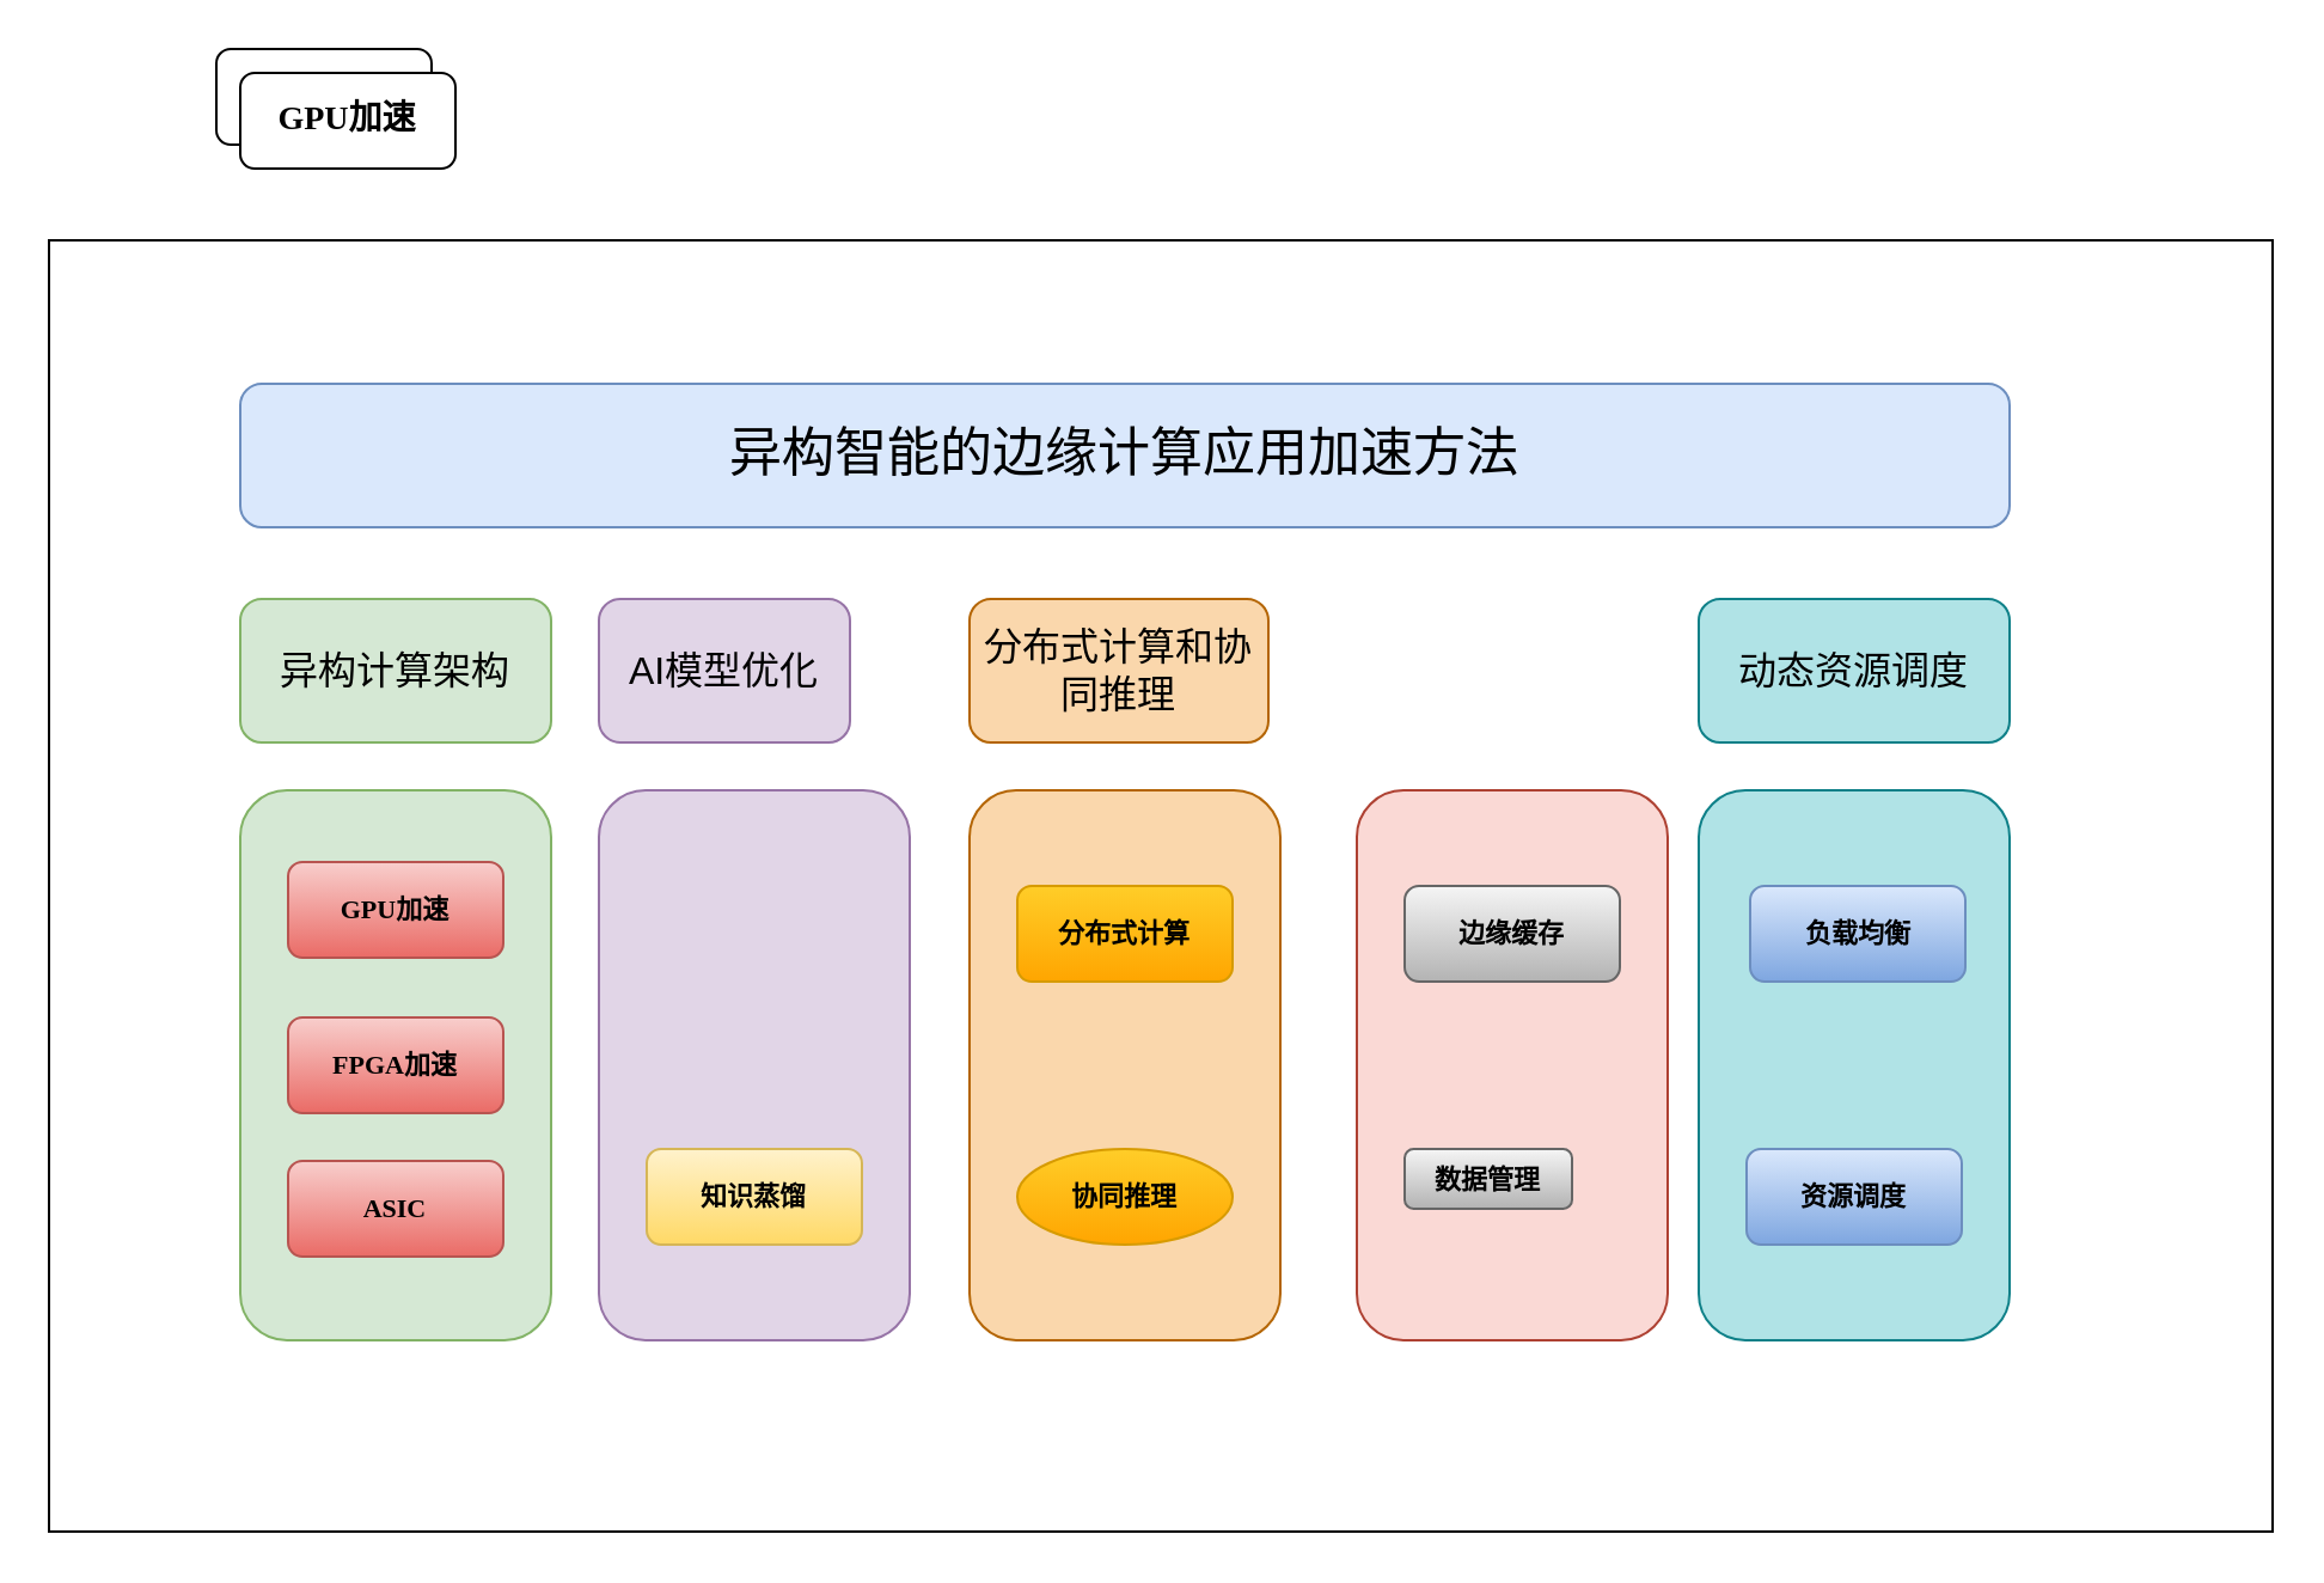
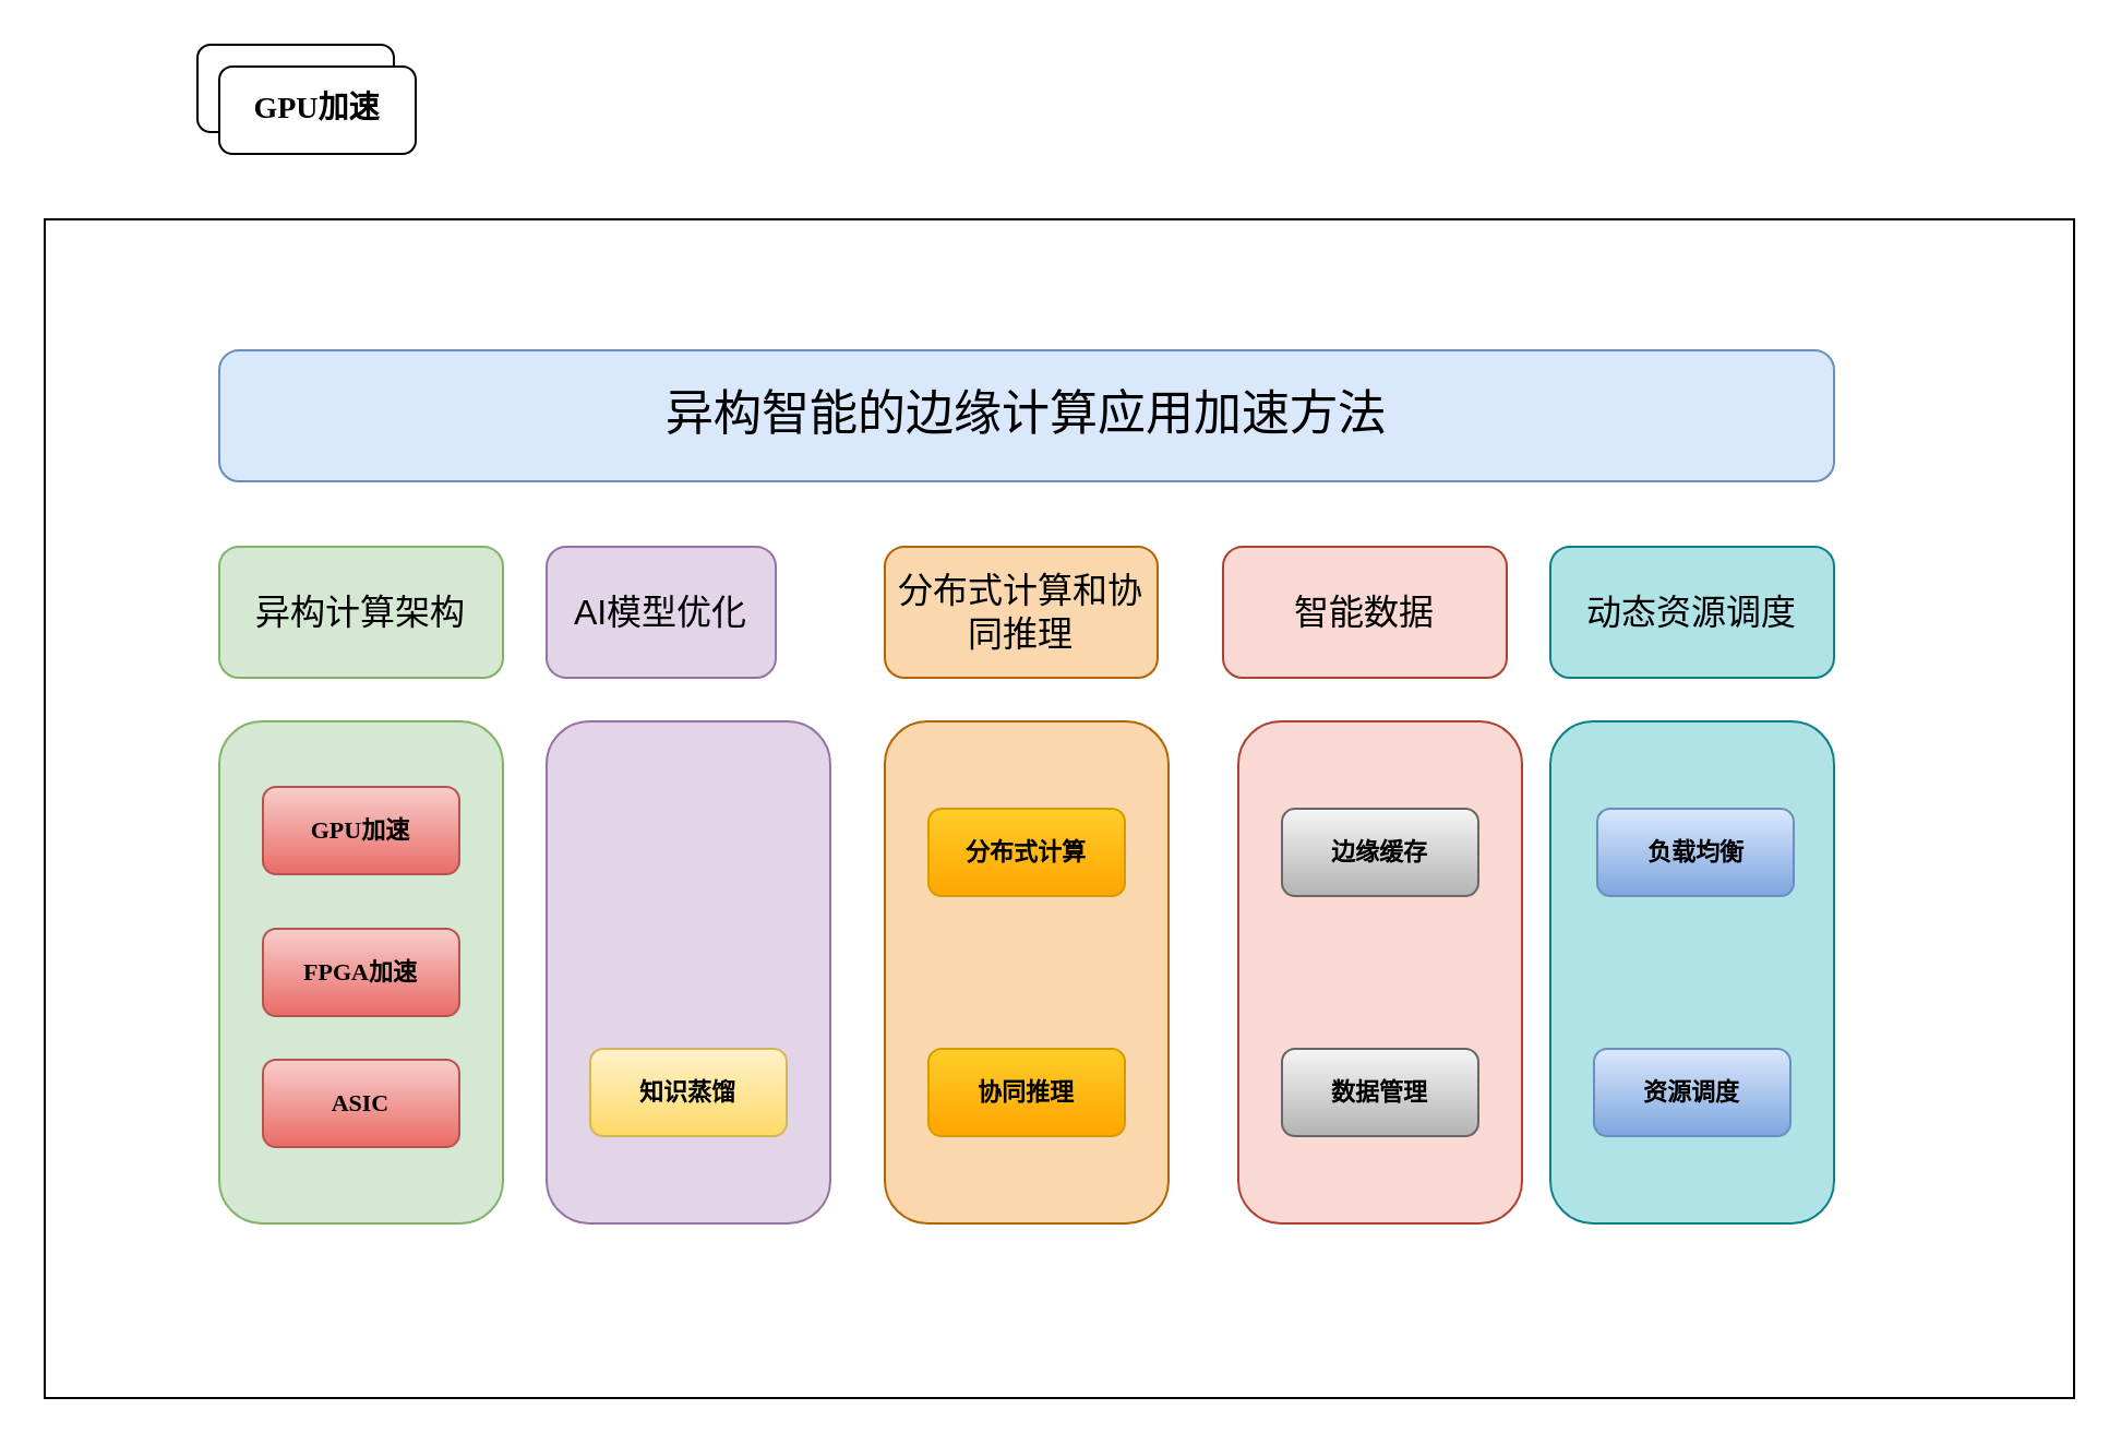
+ <mxCell id="8" value="智能数据" style="rounded=1;whiteSpace=wrap;html=1;fontSize=16;fillColor=#fad9d5;strokeColor=#ae4132;" vertex="1" parent="1"><mxGeometry x="560" y="250" width="130" height="60" as="geometry" /></mxCell>
- <mxCell id="20" value="&lt;p class=&quot;MsoNormal&quot; style=&quot;margin: 0pt 0pt 0.0pt; text-align: justify; font-family: Calibri; font-size: 11px;&quot;&gt;&lt;span style=&quot;font-size: 11px;&quot;&gt;&lt;font face=&quot;宋体&quot; style=&quot;font-size: 11px;&quot;&gt;&lt;b style=&quot;font-size: 11px;&quot;&gt;数据管理&lt;/b&gt;&lt;/font&gt;&lt;/span&gt;&lt;/p&gt;" style="rounded=1;whiteSpace=wrap;html=1;fontSize=11;fillColor=#f5f5f5;gradientColor=#b3b3b3;strokeColor=#666666;" vertex="1" parent="1"><mxGeometry x="587" y="480" width="70" height="25" as="geometry" /></mxCell>
+ <mxCell id="20" value="&lt;p class=&quot;MsoNormal&quot; style=&quot;margin: 0pt 0pt 0.0pt; text-align: justify; font-family: Calibri; font-size: 11px;&quot;&gt;&lt;span style=&quot;font-size: 11px;&quot;&gt;&lt;font face=&quot;宋体&quot; style=&quot;font-size: 11px;&quot;&gt;&lt;b style=&quot;font-size: 11px;&quot;&gt;数据管理&lt;/b&gt;&lt;/font&gt;&lt;/span&gt;&lt;/p&gt;" style="rounded=1;whiteSpace=wrap;html=1;fontSize=11;fillColor=#f5f5f5;gradientColor=#b3b3b3;strokeColor=#666666;" vertex="1" parent="1"><mxGeometry x="587" y="480" width="90" height="40" as="geometry" /></mxCell>
- <mxCell id="22" value="&lt;p class=&quot;MsoNormal&quot; style=&quot;margin: 0pt 0pt 0.0pt; text-align: justify; font-family: Calibri; font-size: 11px;&quot;&gt;&lt;b style=&quot;font-size: 11px;&quot;&gt;&lt;span style=&quot;font-size: 11px;&quot;&gt;&lt;font face=&quot;宋体&quot; style=&quot;font-size: 11px;&quot;&gt;协同推理&lt;/font&gt;&lt;/span&gt;&lt;/b&gt;&lt;/p&gt;" style="ellipse;whiteSpace=wrap;html=1;fontSize=11;fillColor=#ffcd28;gradientColor=#ffa500;strokeColor=#d79b00;" vertex="1" parent="1"><mxGeometry x="425" y="480" width="90" height="40" as="geometry" /></mxCell>
+ <mxCell id="22" value="&lt;p class=&quot;MsoNormal&quot; style=&quot;margin: 0pt 0pt 0.0pt; text-align: justify; font-family: Calibri; font-size: 11px;&quot;&gt;&lt;b style=&quot;font-size: 11px;&quot;&gt;&lt;span style=&quot;font-size: 11px;&quot;&gt;&lt;font face=&quot;宋体&quot; style=&quot;font-size: 11px;&quot;&gt;协同推理&lt;/font&gt;&lt;/span&gt;&lt;/b&gt;&lt;/p&gt;" style="rounded=1;whiteSpace=wrap;html=1;fontSize=11;fillColor=#ffcd28;gradientColor=#ffa500;strokeColor=#d79b00;" vertex="1" parent="1"><mxGeometry x="425" y="480" width="90" height="40" as="geometry" /></mxCell>
